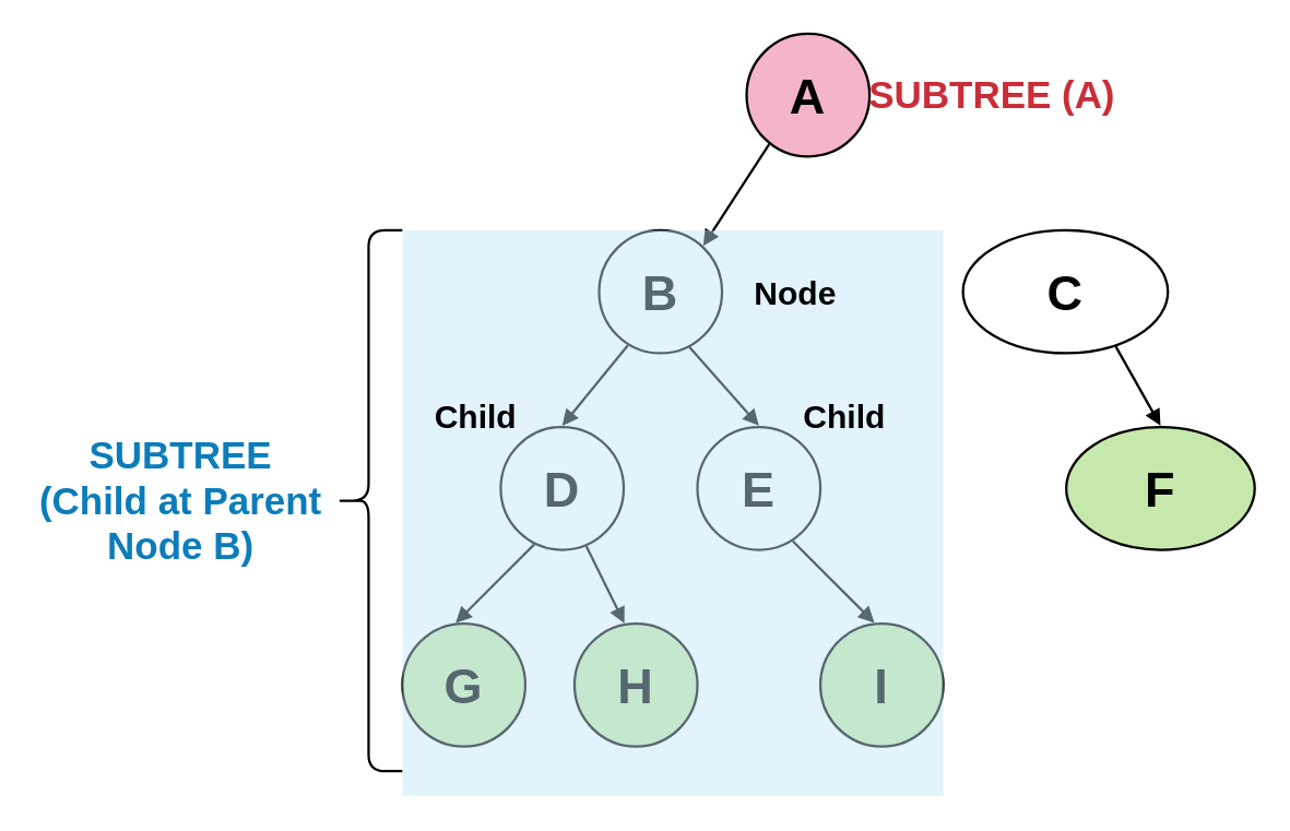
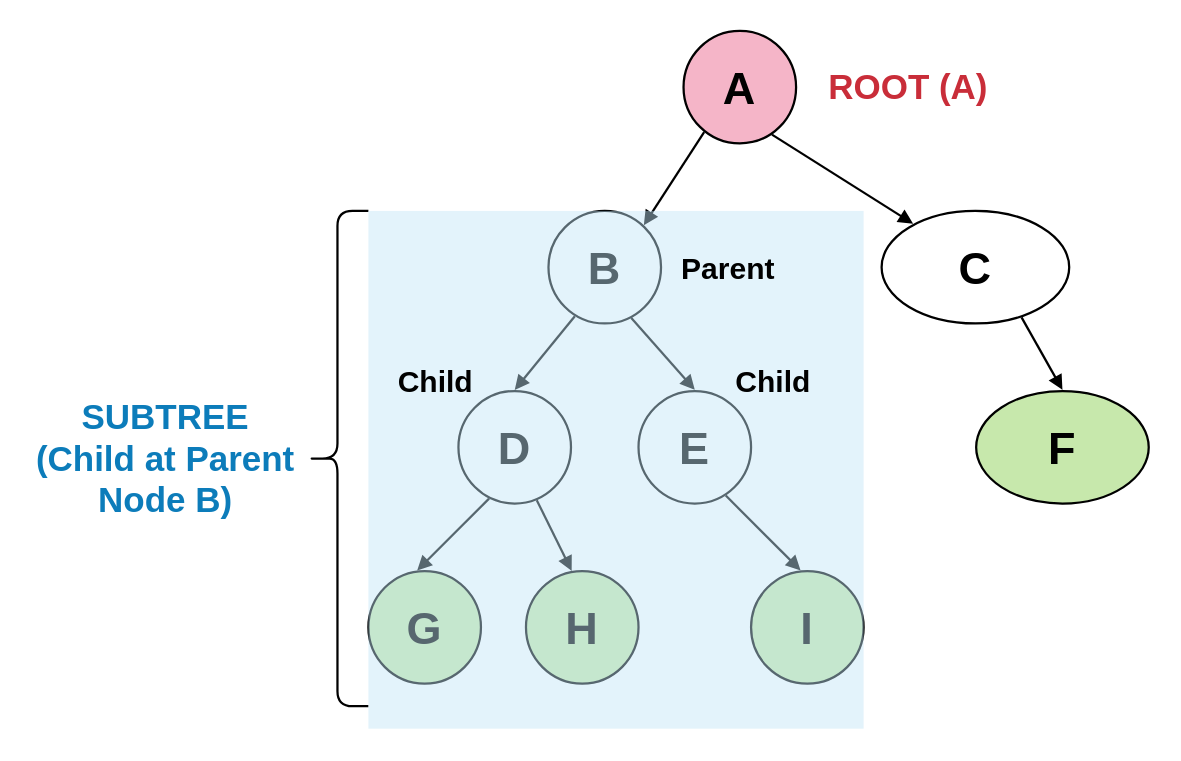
- <mxCell id="13" value="SUBTREE (A)" style="html=1;overflow=block;blockSpacing=1;whiteSpace=wrap;fontSize=23.3;fontColor=#c92d39;fontStyle=1;spacing=3.8;strokeOpacity=0;fillOpacity=0;fillColor=#ffffff;strokeWidth=1.5;" vertex="1" parent="1"><mxGeometry x="515" y="35" width="180" height="45" as="geometry" /></mxCell>
+ <mxCell id="13" value="ROOT (A)" style="html=1;overflow=block;blockSpacing=1;whiteSpace=wrap;fontSize=23.3;fontColor=#c92d39;fontStyle=1;spacing=3.8;strokeOpacity=0;fillOpacity=0;fillColor=#ffffff;strokeWidth=1.5;" vertex="1" parent="1"><mxGeometry x="515" y="35" width="180" height="45" as="geometry" /></mxCell>
+ <mxCell id="9" value="" style="html=1;jettySize=18;whiteSpace=wrap;fontSize=13;strokeOpacity=100;strokeWidth=1.5;rounded=0;startArrow=none;endArrow=block;endFill=1;exitX=0.786;exitY=0.922;exitPerimeter=0;entryX=0.168;entryY=0.114;entryPerimeter=0;" edge="1" parent="1" source="2" target="4"><mxGeometry width="100" height="100" relative="1" as="geometry"><Array as="points" /></mxGeometry></mxCell>
- <mxCell id="25" value="Node" style="html=1;overflow=block;blockSpacing=1;whiteSpace=wrap;fontSize=20;fontColor=default;fontStyle=1;spacing=3.8;strokeOpacity=0;fillOpacity=0;fillColor=#ffffff;strokeWidth=1.5;" vertex="1" parent="1"><mxGeometry x="395" y="155" width="180" height="45" as="geometry" /></mxCell>
+ <mxCell id="25" value="Parent" style="html=1;overflow=block;blockSpacing=1;whiteSpace=wrap;fontSize=20;fontColor=default;fontStyle=1;spacing=3.8;strokeOpacity=0;fillOpacity=0;fillColor=#ffffff;strokeWidth=1.5;" vertex="1" parent="1"><mxGeometry x="395" y="155" width="180" height="45" as="geometry" /></mxCell>
